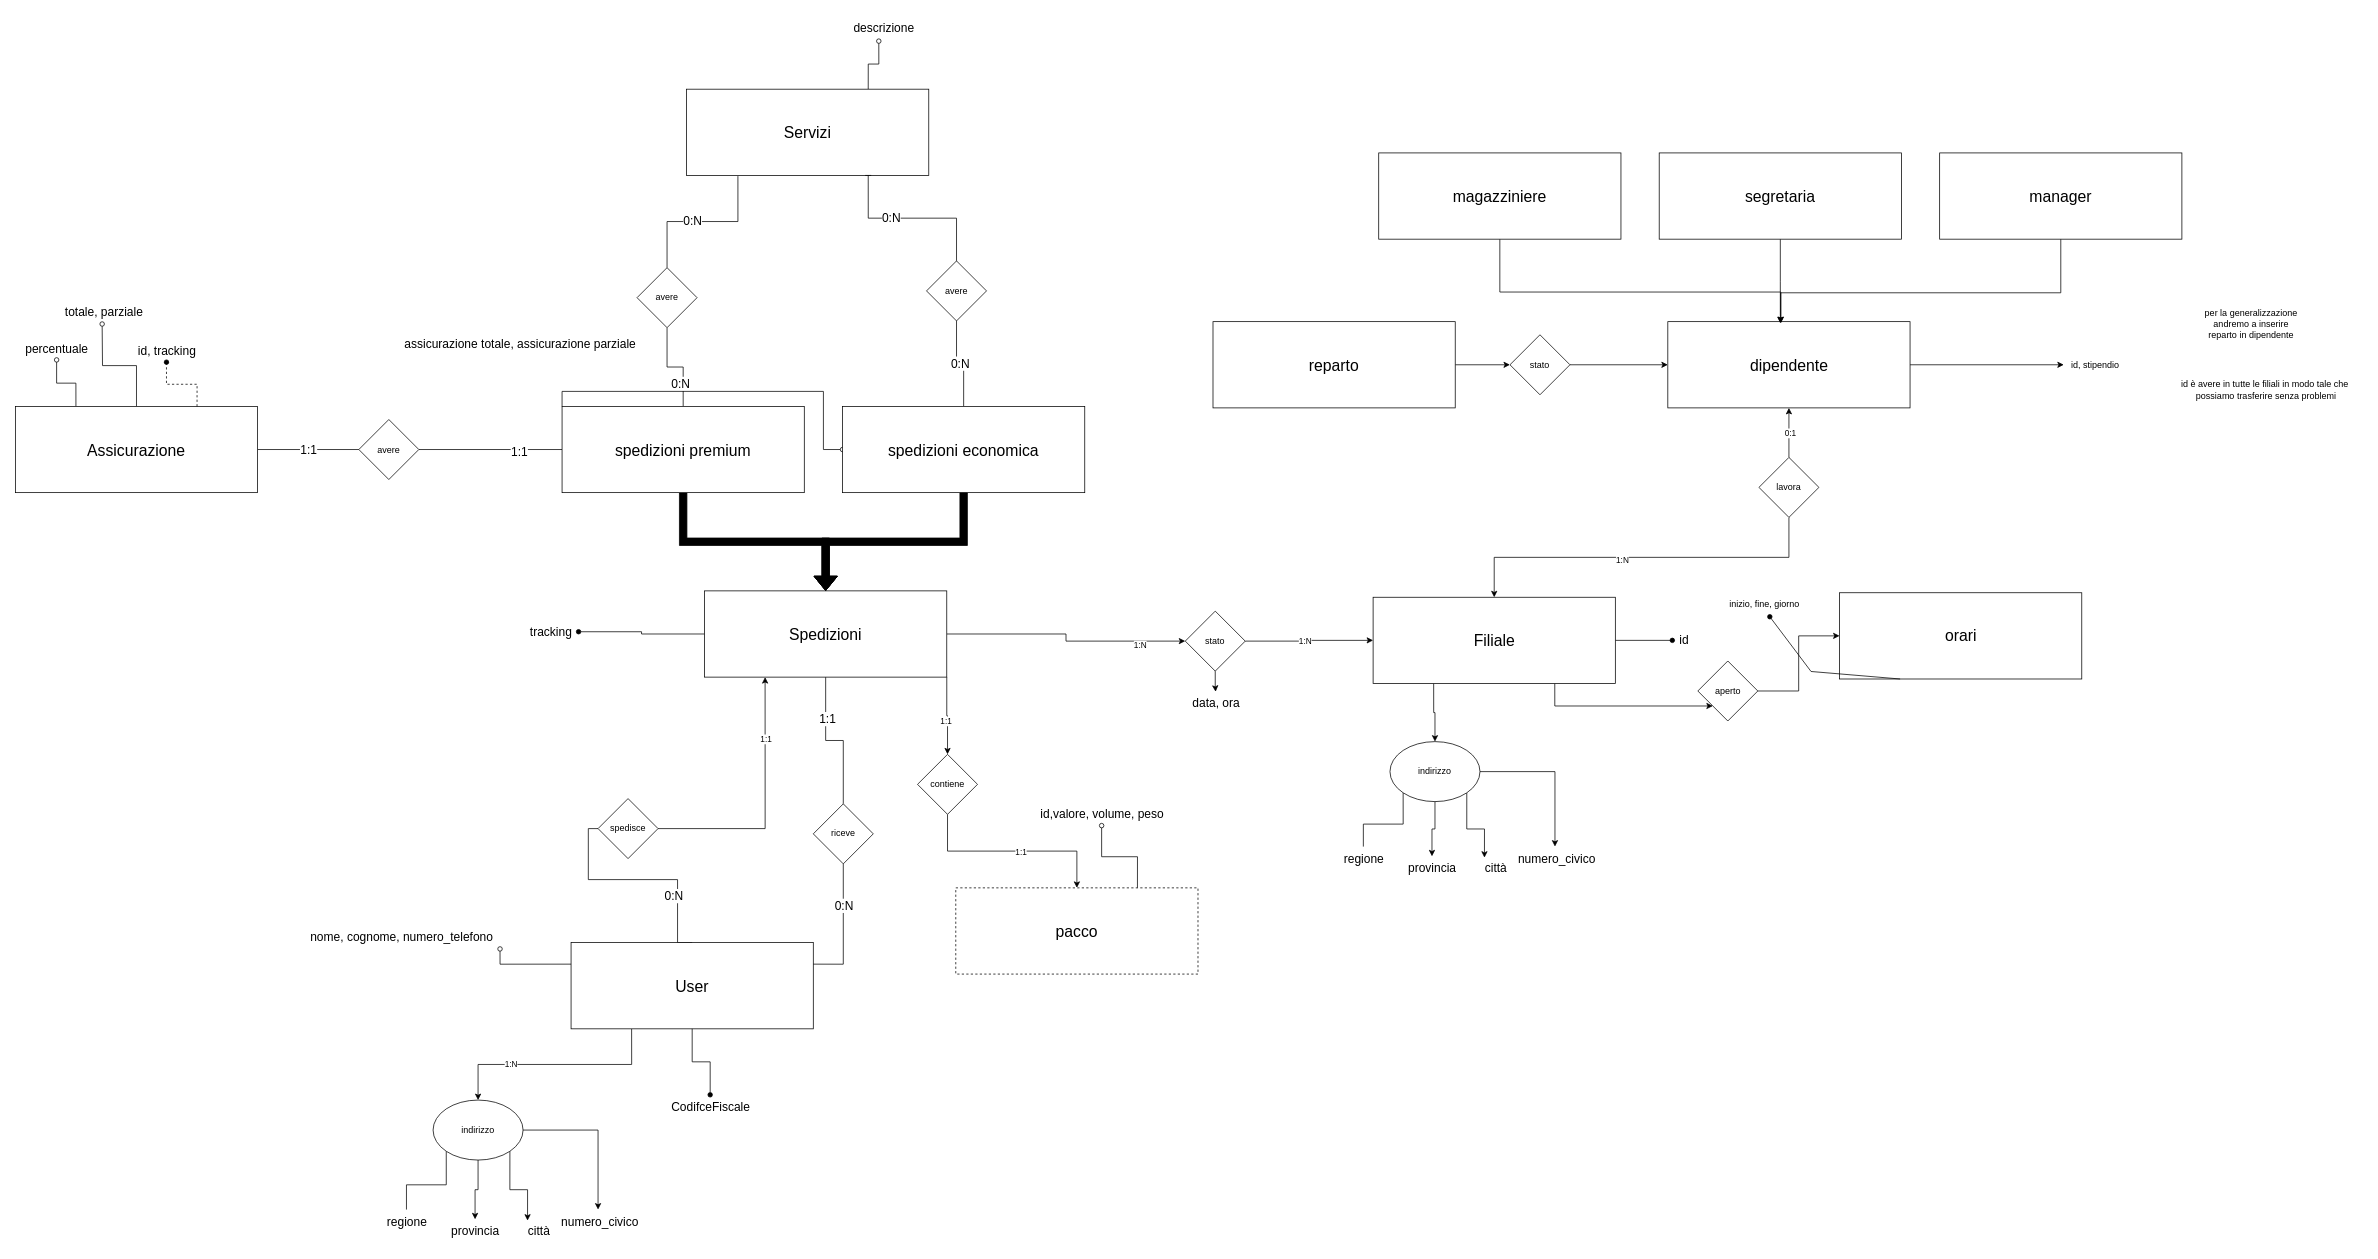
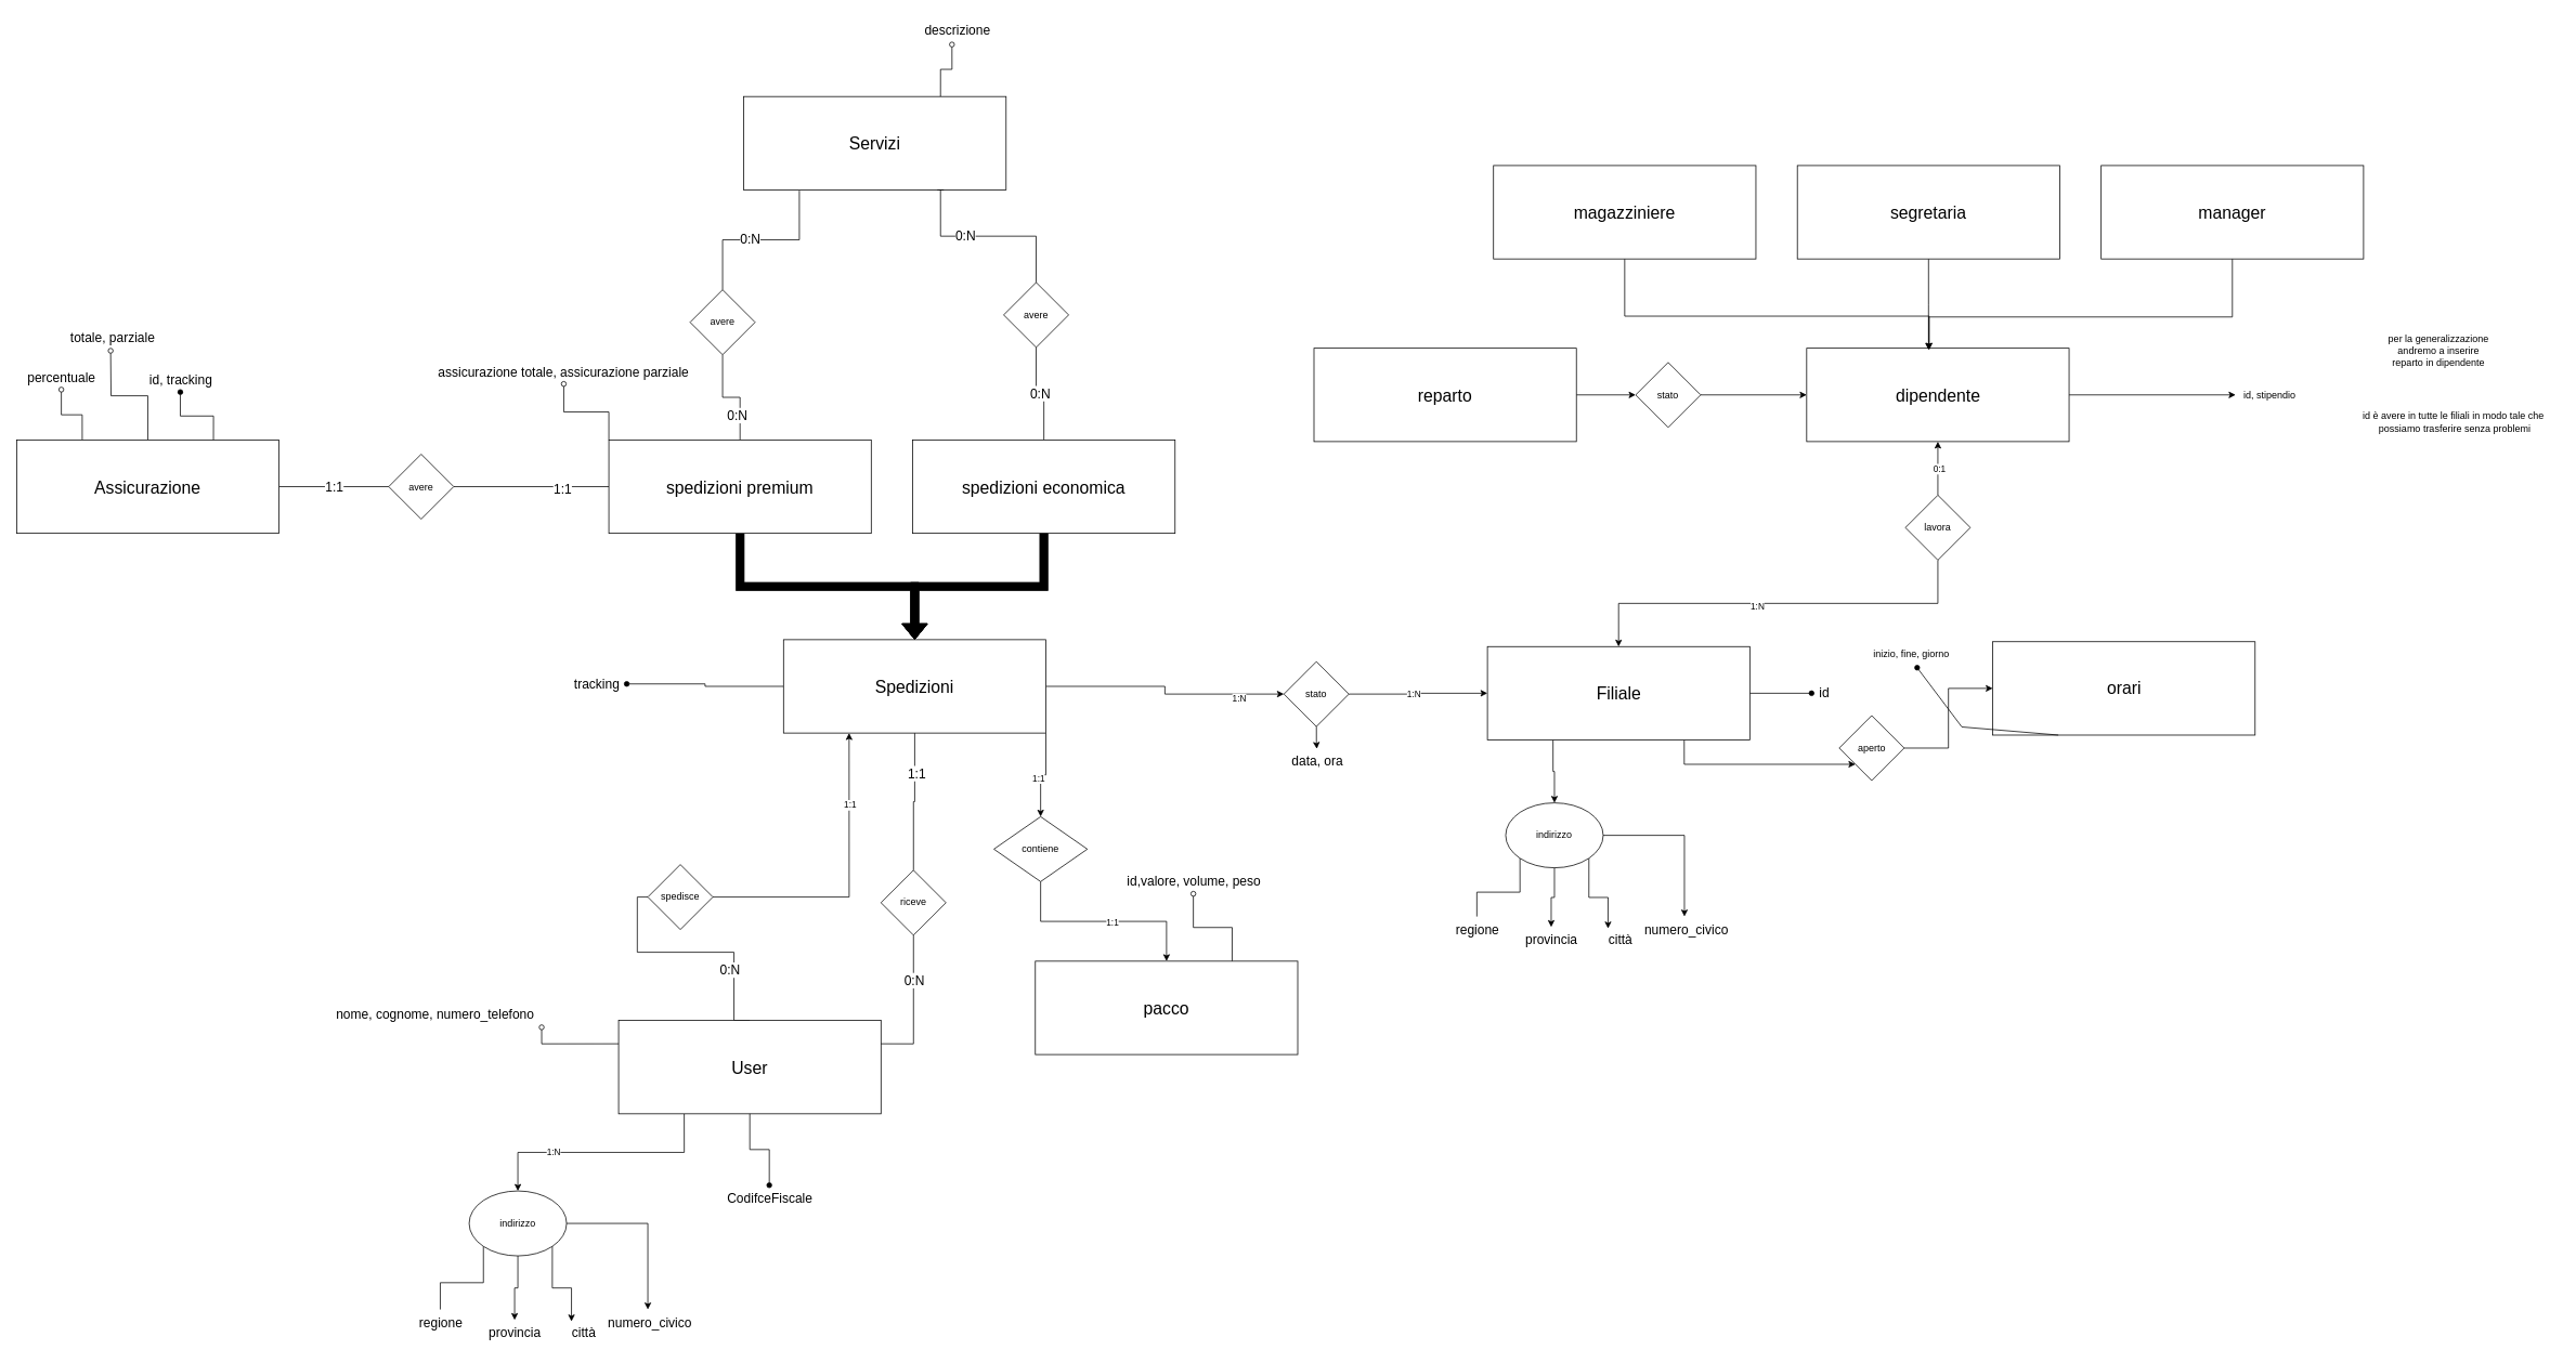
- <mxCell id="54" style="edgeStyle=orthogonalEdgeStyle;rounded=0;orthogonalLoop=1;jettySize=auto;html=1;exitX=0.75;exitY=0;exitDx=0;exitDy=0;endArrow=oval;endFill=1;dashed=1;" parent="1" source="30" target="53" edge="1"><mxGeometry relative="1" as="geometry"><mxPoint x="956" y="855" as="sourcePoint" /><mxPoint x="758" y="843" as="targetPoint" /></mxGeometry></mxCell>
+ <mxCell id="54" style="edgeStyle=orthogonalEdgeStyle;rounded=0;orthogonalLoop=1;jettySize=auto;html=1;exitX=0.75;exitY=0;exitDx=0;exitDy=0;endArrow=oval;endFill=1;" parent="1" source="30" target="53" edge="1"><mxGeometry relative="1" as="geometry"><mxPoint x="956" y="855" as="sourcePoint" /><mxPoint x="758" y="843" as="targetPoint" /></mxGeometry></mxCell>
- <mxCell id="15" style="edgeStyle=orthogonalEdgeStyle;rounded=0;orthogonalLoop=1;jettySize=auto;html=1;exitX=0;exitY=0;exitDx=0;exitDy=0;endArrow=oval;endFill=0;" parent="1" source="16" target="18" edge="1"><mxGeometry relative="1" as="geometry" /></mxCell>
+ <mxCell id="15" style="edgeStyle=orthogonalEdgeStyle;rounded=0;orthogonalLoop=1;jettySize=auto;html=1;exitX=0;exitY=0;exitDx=0;exitDy=0;endArrow=oval;endFill=0;" parent="1" source="16" target="52" edge="1"><mxGeometry relative="1" as="geometry" /></mxCell>
- <mxCell id="9" value="&lt;font style=&quot;font-size: 21px;&quot;&gt;Spedizioni&lt;/font&gt;" style="rounded=0;whiteSpace=wrap;html=1;fontSize=21;" parent="1" vertex="1"><mxGeometry x="939" y="787" width="323" height="115" as="geometry" /></mxCell>
+ <mxCell id="9" value="&lt;font style=&quot;font-size: 21px;&quot;&gt;Spedizioni&lt;/font&gt;" style="rounded=0;whiteSpace=wrap;html=1;fontSize=21;" parent="1" vertex="1"><mxGeometry x="964" y="787" width="323" height="115" as="geometry" /></mxCell>
- <mxCell id="88" value="contiene" style="rhombus;whiteSpace=wrap;html=1;" parent="1" vertex="1"><mxGeometry x="1223" y="1005" width="80" height="80" as="geometry" /></mxCell>
+ <mxCell id="88" value="contiene" style="rhombus;whiteSpace=wrap;html=1;" parent="1" vertex="1"><mxGeometry x="1223" y="1005" width="115" height="80" as="geometry" /></mxCell>
- <mxCell id="85" value="&lt;font style=&quot;font-size: 21px;&quot;&gt;pacco&lt;/font&gt;" style="rounded=0;whiteSpace=wrap;html=1;fontSize=21;dashed=1;" parent="1" vertex="1"><mxGeometry x="1274" y="1183" width="323" height="115" as="geometry" /></mxCell>
+ <mxCell id="85" value="&lt;font style=&quot;font-size: 21px;&quot;&gt;pacco&lt;/font&gt;" style="rounded=0;whiteSpace=wrap;html=1;fontSize=21;" parent="1" vertex="1"><mxGeometry x="1274" y="1183" width="323" height="115" as="geometry" /></mxCell>
